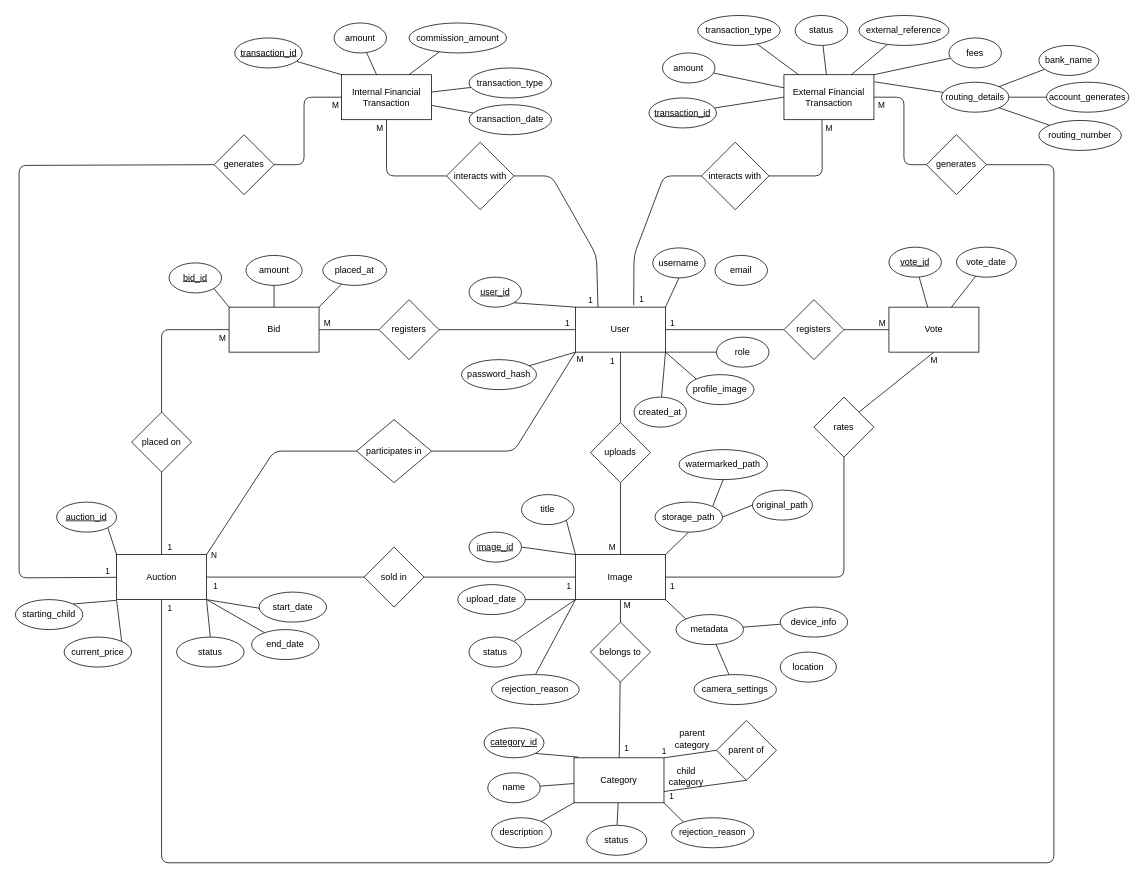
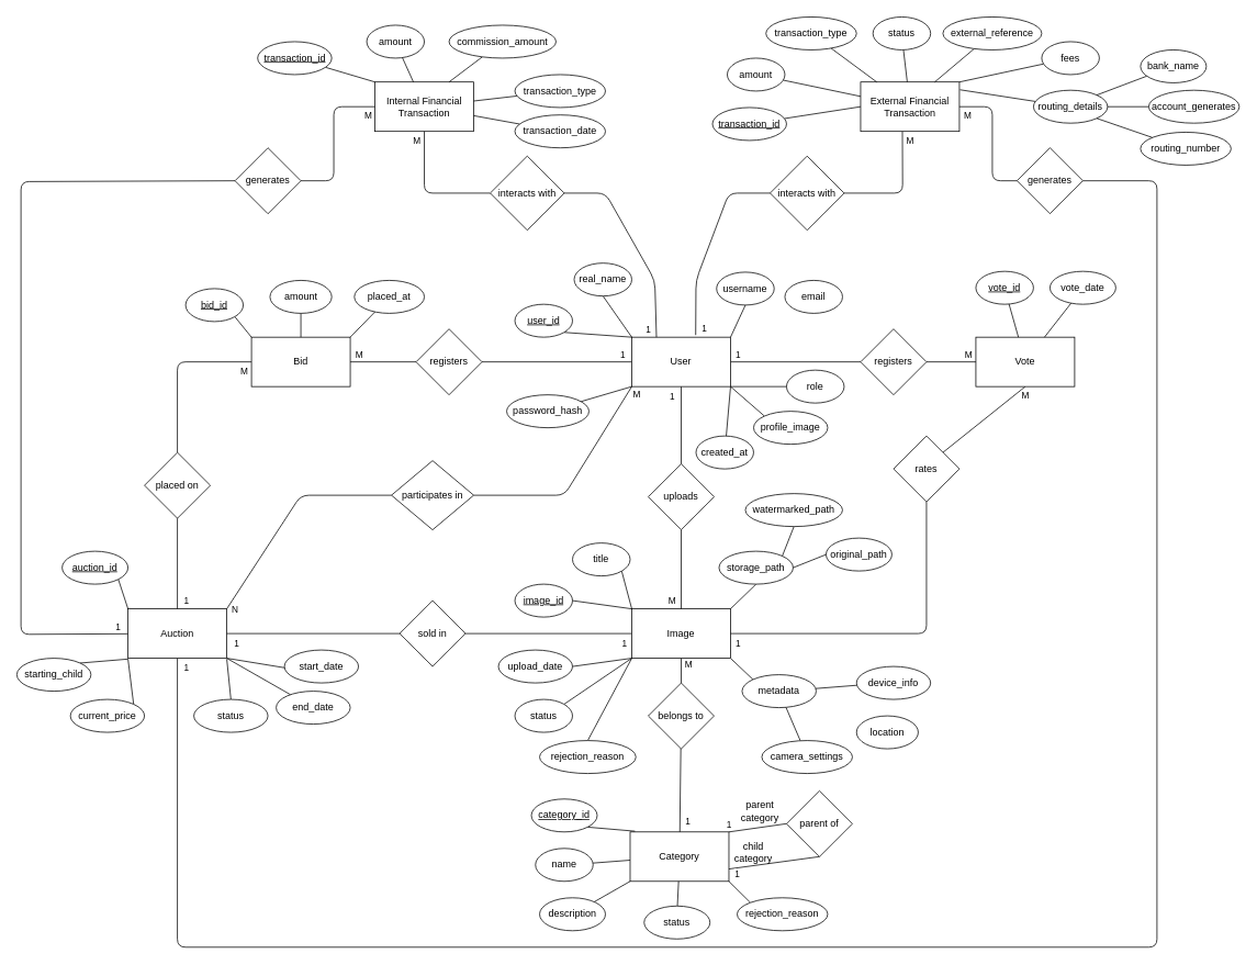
+ <mxCell id="75" value="real_name" style="ellipse;whiteSpace=wrap;html=1;" parent="1" vertex="1"><mxGeometry x="697" y="319" width="70" height="40" as="geometry" /></mxCell>
+ <mxCell id="74" style="edgeStyle=none;html=1;exitX=0.5;exitY=1;exitDx=0;exitDy=0;entryX=0;entryY=0;entryDx=0;entryDy=0;endArrow=none;endFill=0;" parent="1" source="75" target="10" edge="1"><mxGeometry relative="1" as="geometry" /></mxCell>
- <mxCell id="98" value="upload_date" style="ellipse;whiteSpace=wrap;html=1;" parent="1" vertex="1"><mxGeometry x="610" y="779" width="90" height="40" as="geometry" /></mxCell>
+ <mxCell id="98" value="upload_date" style="ellipse;whiteSpace=wrap;html=1;" parent="1" vertex="1"><mxGeometry x="605" y="789" width="90" height="40" as="geometry" /></mxCell>
